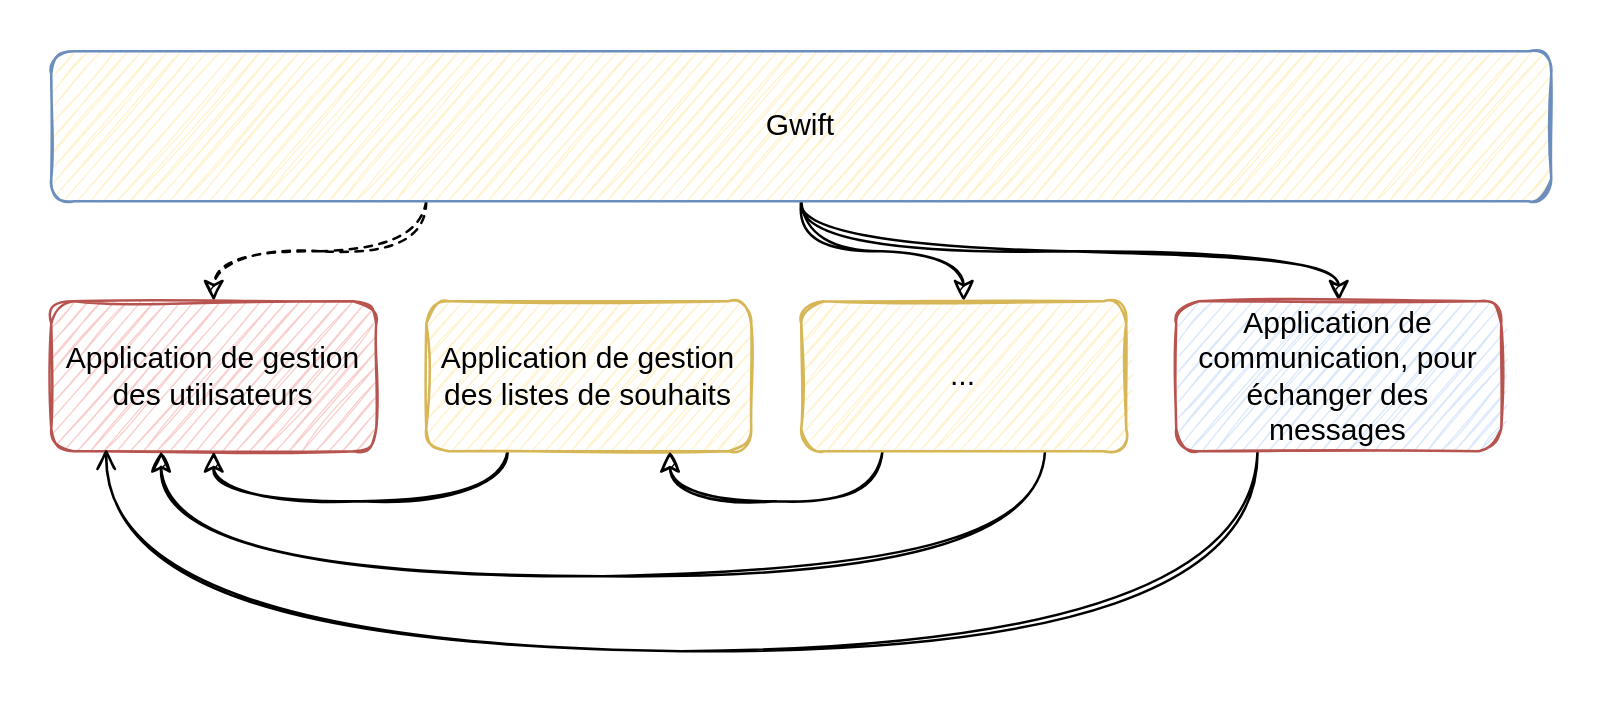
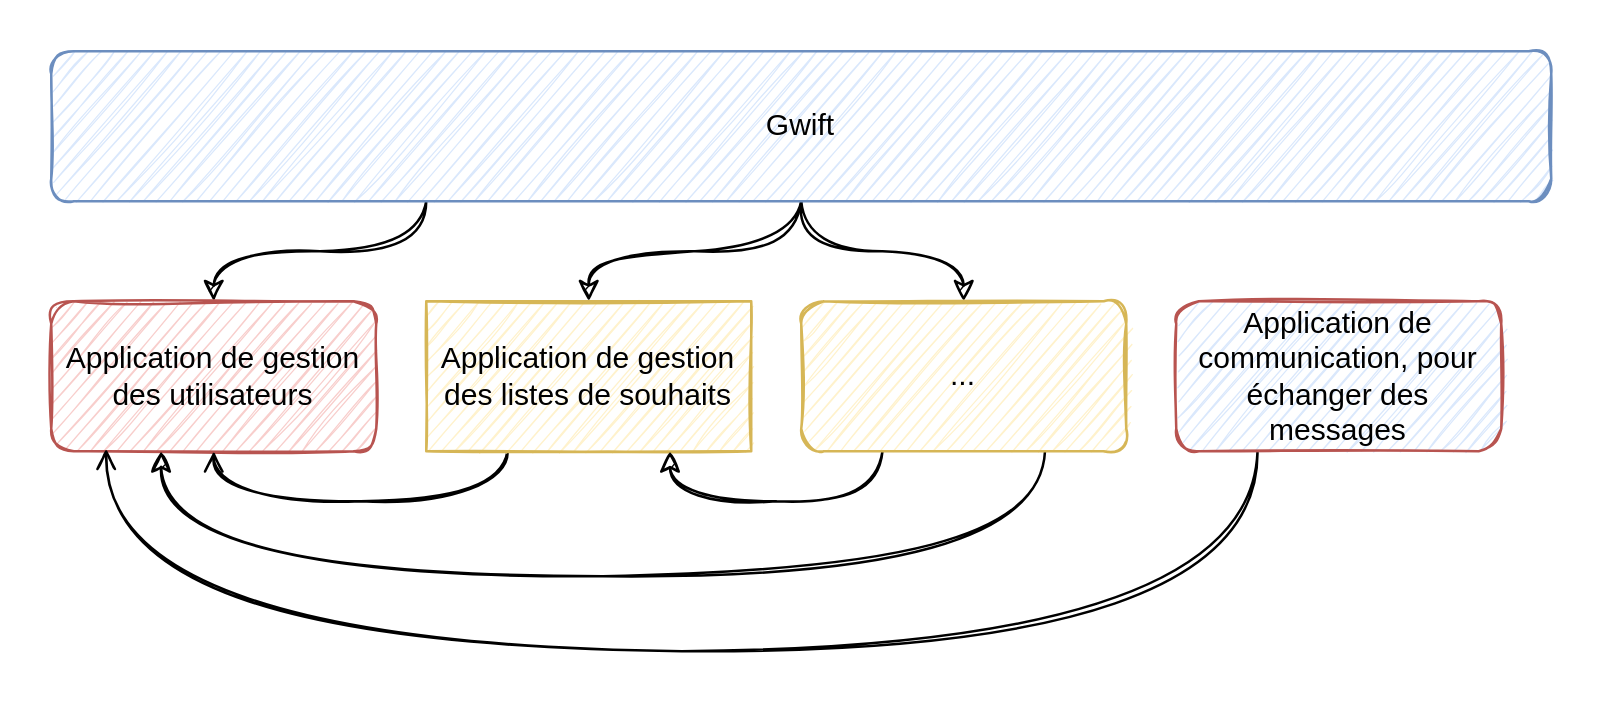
- <mxCell id="5" value="Gwift" style="whiteSpace=wrap;html=1;sketch=1;rounded=1;fillColor=#fff2cc;strokeColor=#6c8ebf;" parent="1" vertex="1"><mxGeometry x="20" y="20" width="600" height="60" as="geometry" /></mxCell>
+ <mxCell id="5" value="Gwift" style="whiteSpace=wrap;html=1;sketch=1;rounded=1;fillColor=#dae8fc;strokeColor=#6c8ebf;" parent="1" vertex="1"><mxGeometry x="20" y="20" width="600" height="60" as="geometry" /></mxCell>
- <mxCell id="4" style="edgeStyle=orthogonalEdgeStyle;curved=1;rounded=0;sketch=1;orthogonalLoop=1;jettySize=auto;html=1;exitX=0.25;exitY=1;exitDx=0;exitDy=0;entryX=0.5;entryY=0;entryDx=0;entryDy=0;dashed=1;" parent="1" source="5" target="6" edge="1"><mxGeometry relative="1" as="geometry" /></mxCell>
+ <mxCell id="4" style="edgeStyle=orthogonalEdgeStyle;curved=1;rounded=0;sketch=1;orthogonalLoop=1;jettySize=auto;html=1;exitX=0.25;exitY=1;exitDx=0;exitDy=0;entryX=0.5;entryY=0;entryDx=0;entryDy=0;" parent="1" source="5" target="6" edge="1"><mxGeometry relative="1" as="geometry" /></mxCell>
- <mxCell id="2" style="edgeStyle=orthogonalEdgeStyle;orthogonalLoop=1;jettySize=auto;html=1;exitX=0.5;exitY=1;exitDx=0;exitDy=0;sketch=1;curved=1;" parent="1" source="5" target="13" edge="1"><mxGeometry relative="1" as="geometry" /></mxCell>
+ <mxCell id="2" style="edgeStyle=orthogonalEdgeStyle;orthogonalLoop=1;jettySize=auto;html=1;exitX=0.5;exitY=1;exitDx=0;exitDy=0;entryX=0.5;entryY=0;entryDx=0;entryDy=0;sketch=1;curved=1;" parent="1" source="5" target="8" edge="1"><mxGeometry relative="1" as="geometry" /></mxCell>
- <mxCell id="8" value="Application de gestion des listes de souhaits" style="whiteSpace=wrap;html=1;sketch=1;rounded=1;fillColor=#fff2cc;strokeColor=#d6b656;" parent="1" vertex="1"><mxGeometry x="170" y="120" width="130" height="60" as="geometry" /></mxCell>
+ <mxCell id="8" value="Application de gestion des listes de souhaits" style="whiteSpace=wrap;html=1;sketch=1;fillColor=#fff2cc;strokeColor=#d6b656;rounded=0;" parent="1" vertex="1"><mxGeometry x="170" y="120" width="130" height="60" as="geometry" /></mxCell>
- <mxCell id="7" style="edgeStyle=orthogonalEdgeStyle;orthogonalLoop=1;jettySize=auto;html=1;exitX=0.25;exitY=1;exitDx=0;exitDy=0;entryX=0.5;entryY=1;entryDx=0;entryDy=0;sketch=1;curved=1;" parent="1" source="8" target="6" edge="1"><mxGeometry relative="1" as="geometry" /></mxCell>
+ <mxCell id="7" style="edgeStyle=orthogonalEdgeStyle;orthogonalLoop=1;jettySize=auto;html=1;exitX=0.25;exitY=1;exitDx=0;exitDy=0;entryX=0.5;entryY=1;entryDx=0;entryDy=0;sketch=1;curved=1;endArrow=open;" parent="1" source="8" target="6" edge="1"><mxGeometry relative="1" as="geometry" /></mxCell>
